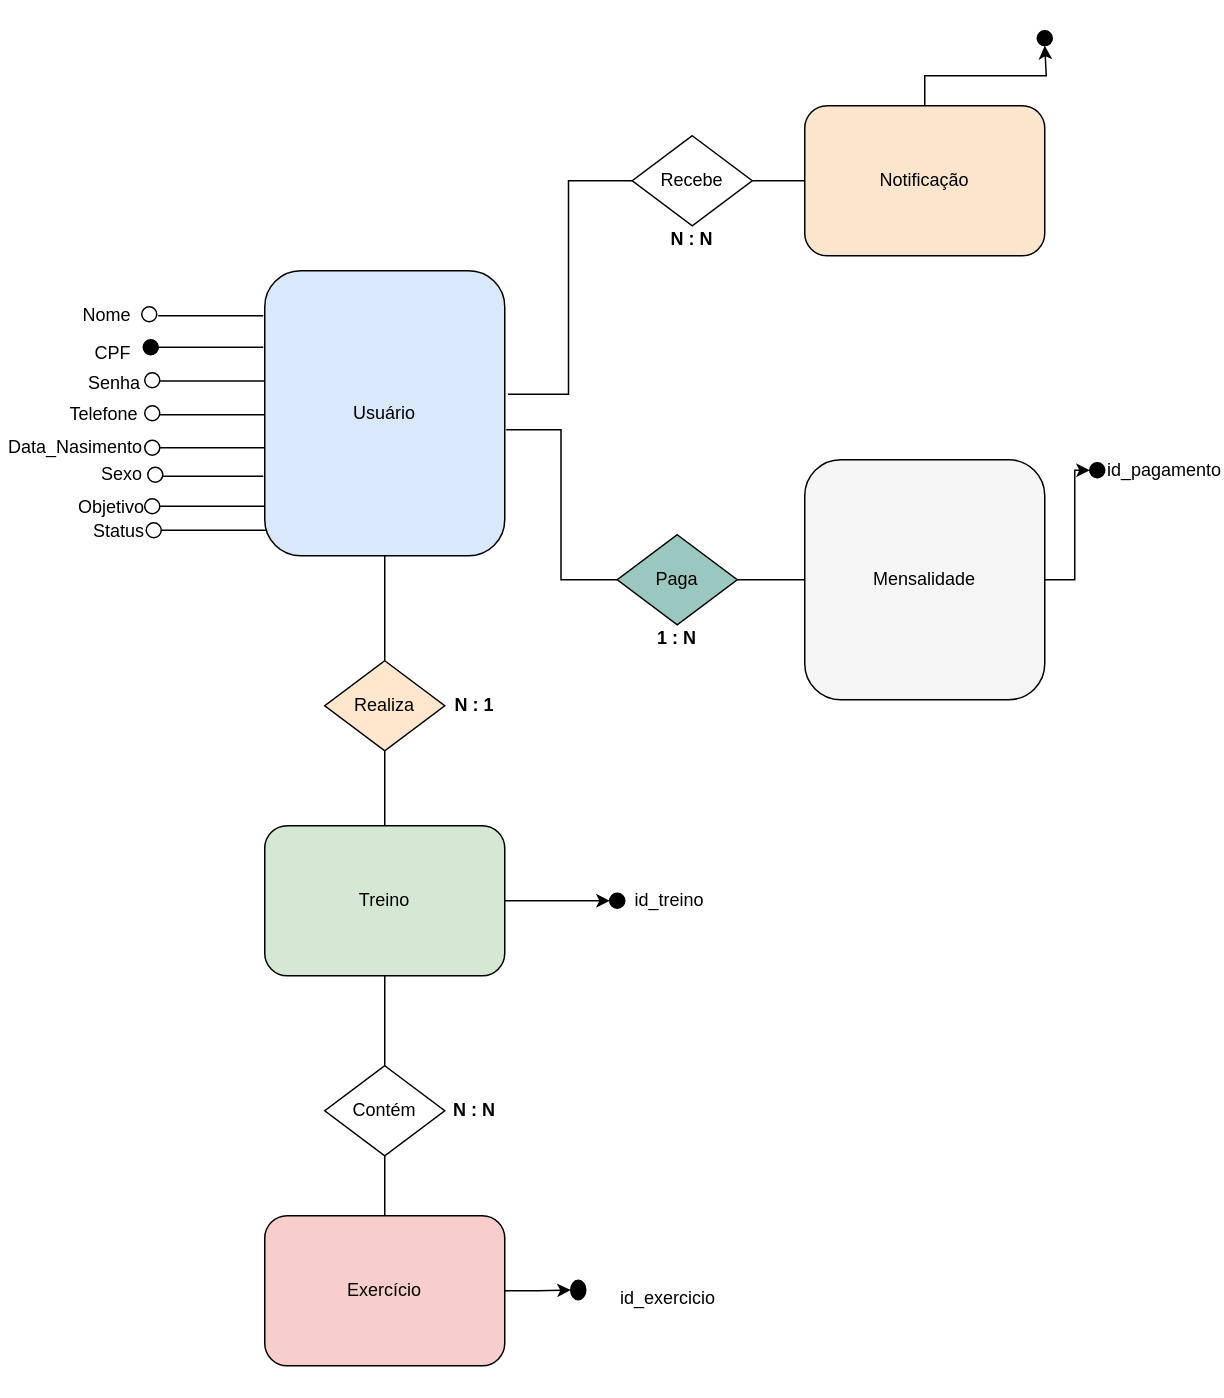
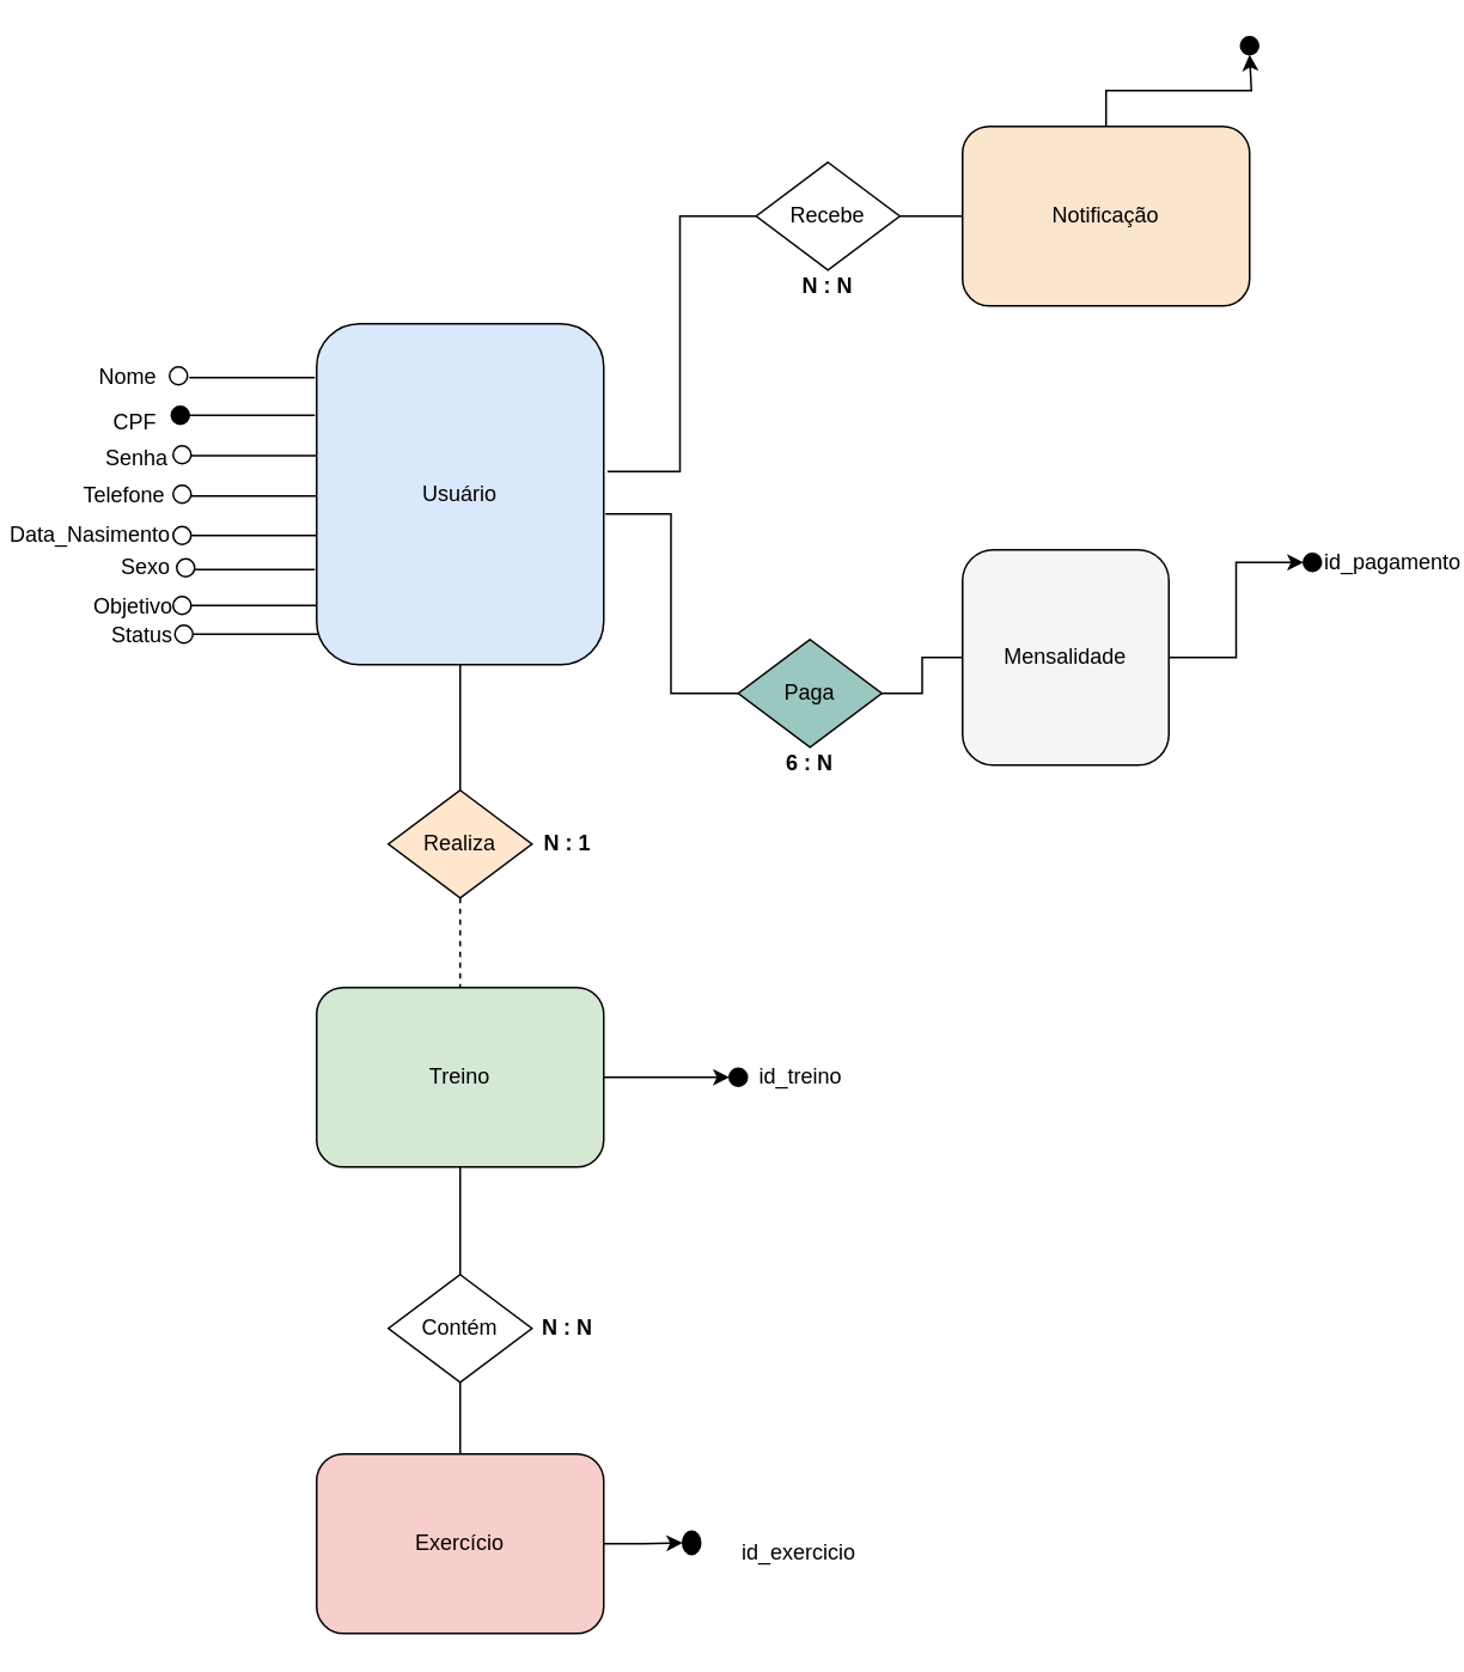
- <mxCell id="10" value="Mensalidade" style="shape=rectangle;whiteSpace=wrap;rounded=1;fillColor=#f5f5f5;" parent="1" vertex="1"><mxGeometry x="536" y="306" width="160" height="160" as="geometry" /></mxCell>
+ <mxCell id="10" value="Mensalidade" style="shape=rectangle;whiteSpace=wrap;rounded=1;fillColor=#f5f5f5;" parent="1" vertex="1"><mxGeometry x="536" y="306" width="115" height="120" as="geometry" /></mxCell>
- <mxCell id="23" value="&lt;b&gt;1 : N&lt;/b&gt;" style="text;strokeColor=none;align=center;fillColor=none;html=1;verticalAlign=middle;whiteSpace=wrap;rounded=0;fontFamily=Helvetica;fontSize=12;fontColor=default;" vertex="1" parent="1"><mxGeometry x="421" y="410" width="60" height="30" as="geometry" /></mxCell>
+ <mxCell id="23" value="&lt;b&gt;6 : N&lt;/b&gt;" style="text;strokeColor=none;align=center;fillColor=none;html=1;verticalAlign=middle;whiteSpace=wrap;rounded=0;fontFamily=Helvetica;fontSize=12;fontColor=default;" vertex="1" parent="1"><mxGeometry x="421" y="410" width="60" height="30" as="geometry" /></mxCell>
- <mxCell id="17" style="edgeStyle=orthogonalEdgeStyle;endArrow=none;endFill=0;" parent="1" source="3" target="5" edge="1"><mxGeometry relative="1" as="geometry" /></mxCell>
+ <mxCell id="17" style="edgeStyle=orthogonalEdgeStyle;endArrow=none;endFill=0;dashed=1;" parent="1" source="3" target="5" edge="1"><mxGeometry relative="1" as="geometry" /></mxCell>
